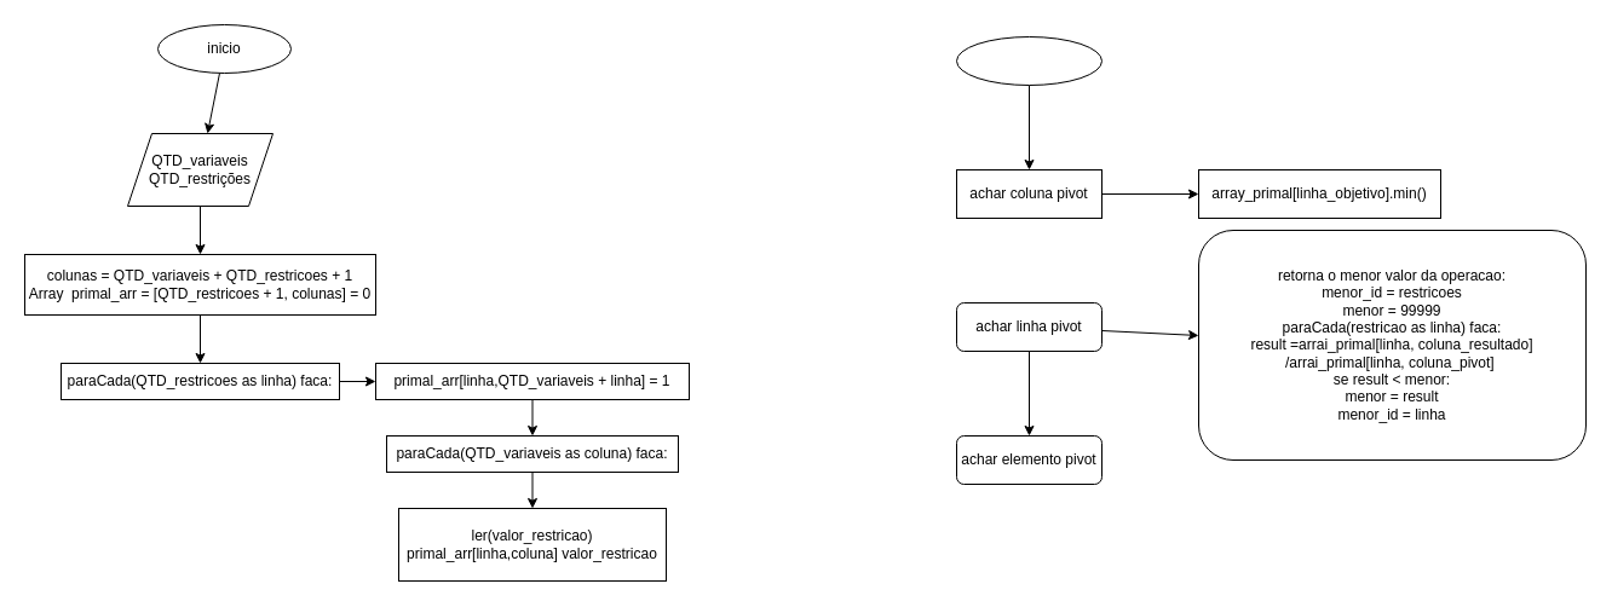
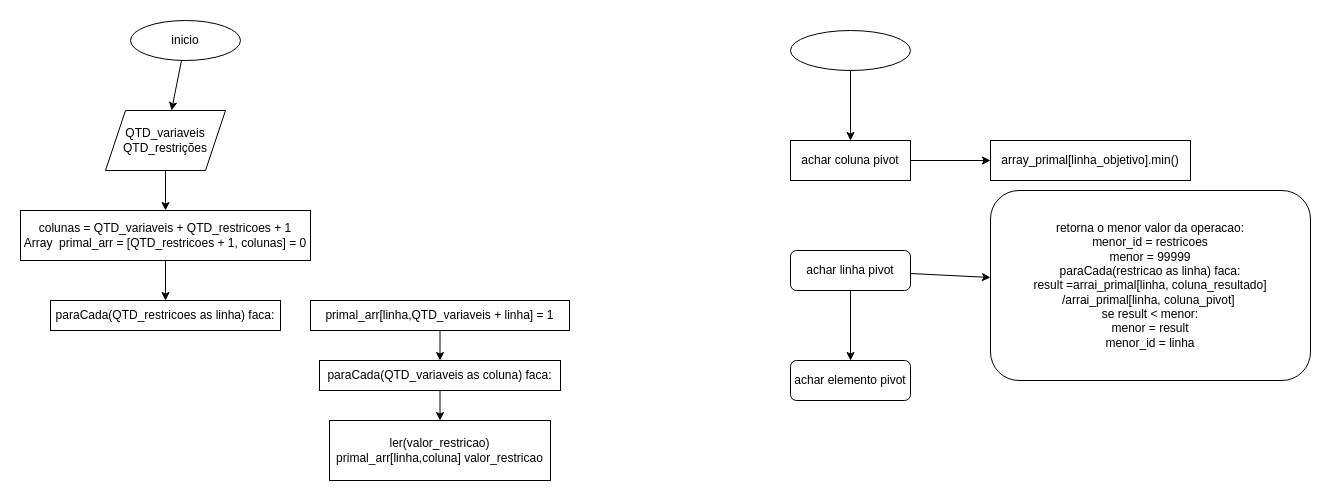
- <mxCell id="8" value="" style="edgeStyle=none;html=1;" parent="1" source="9" target="14" edge="1"><mxGeometry relative="1" as="geometry"><mxPoint x="341" y="315" as="targetPoint" /></mxGeometry></mxCell>
